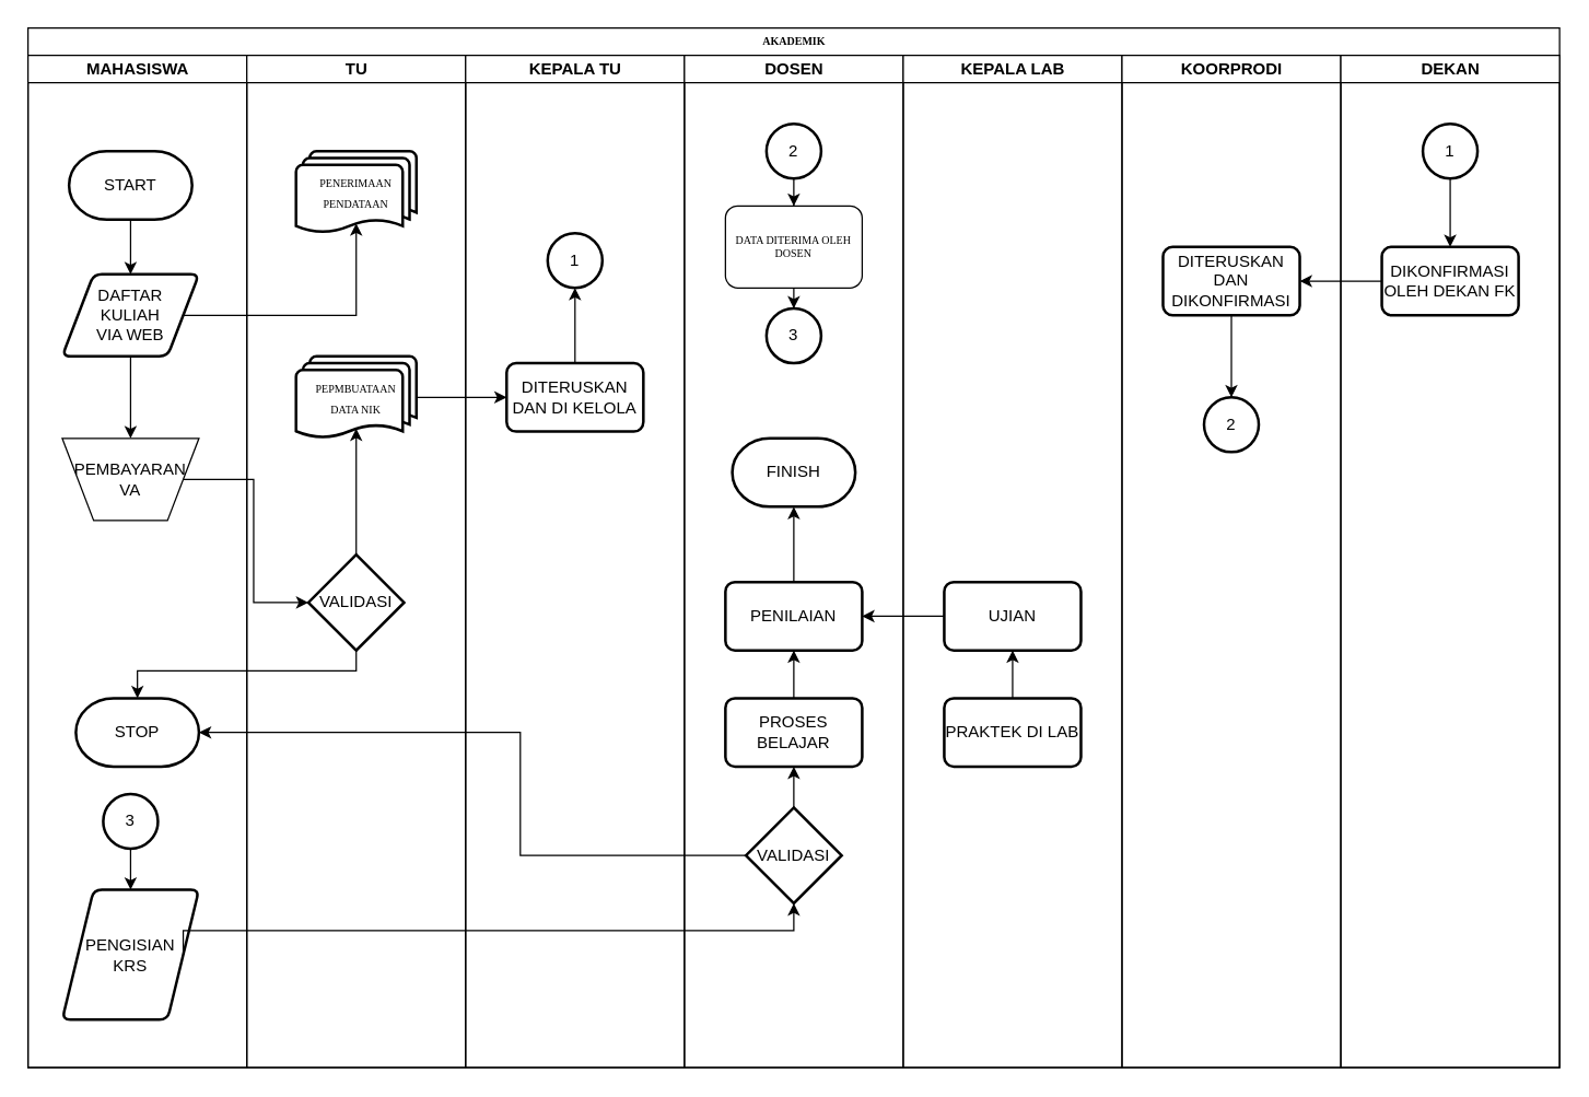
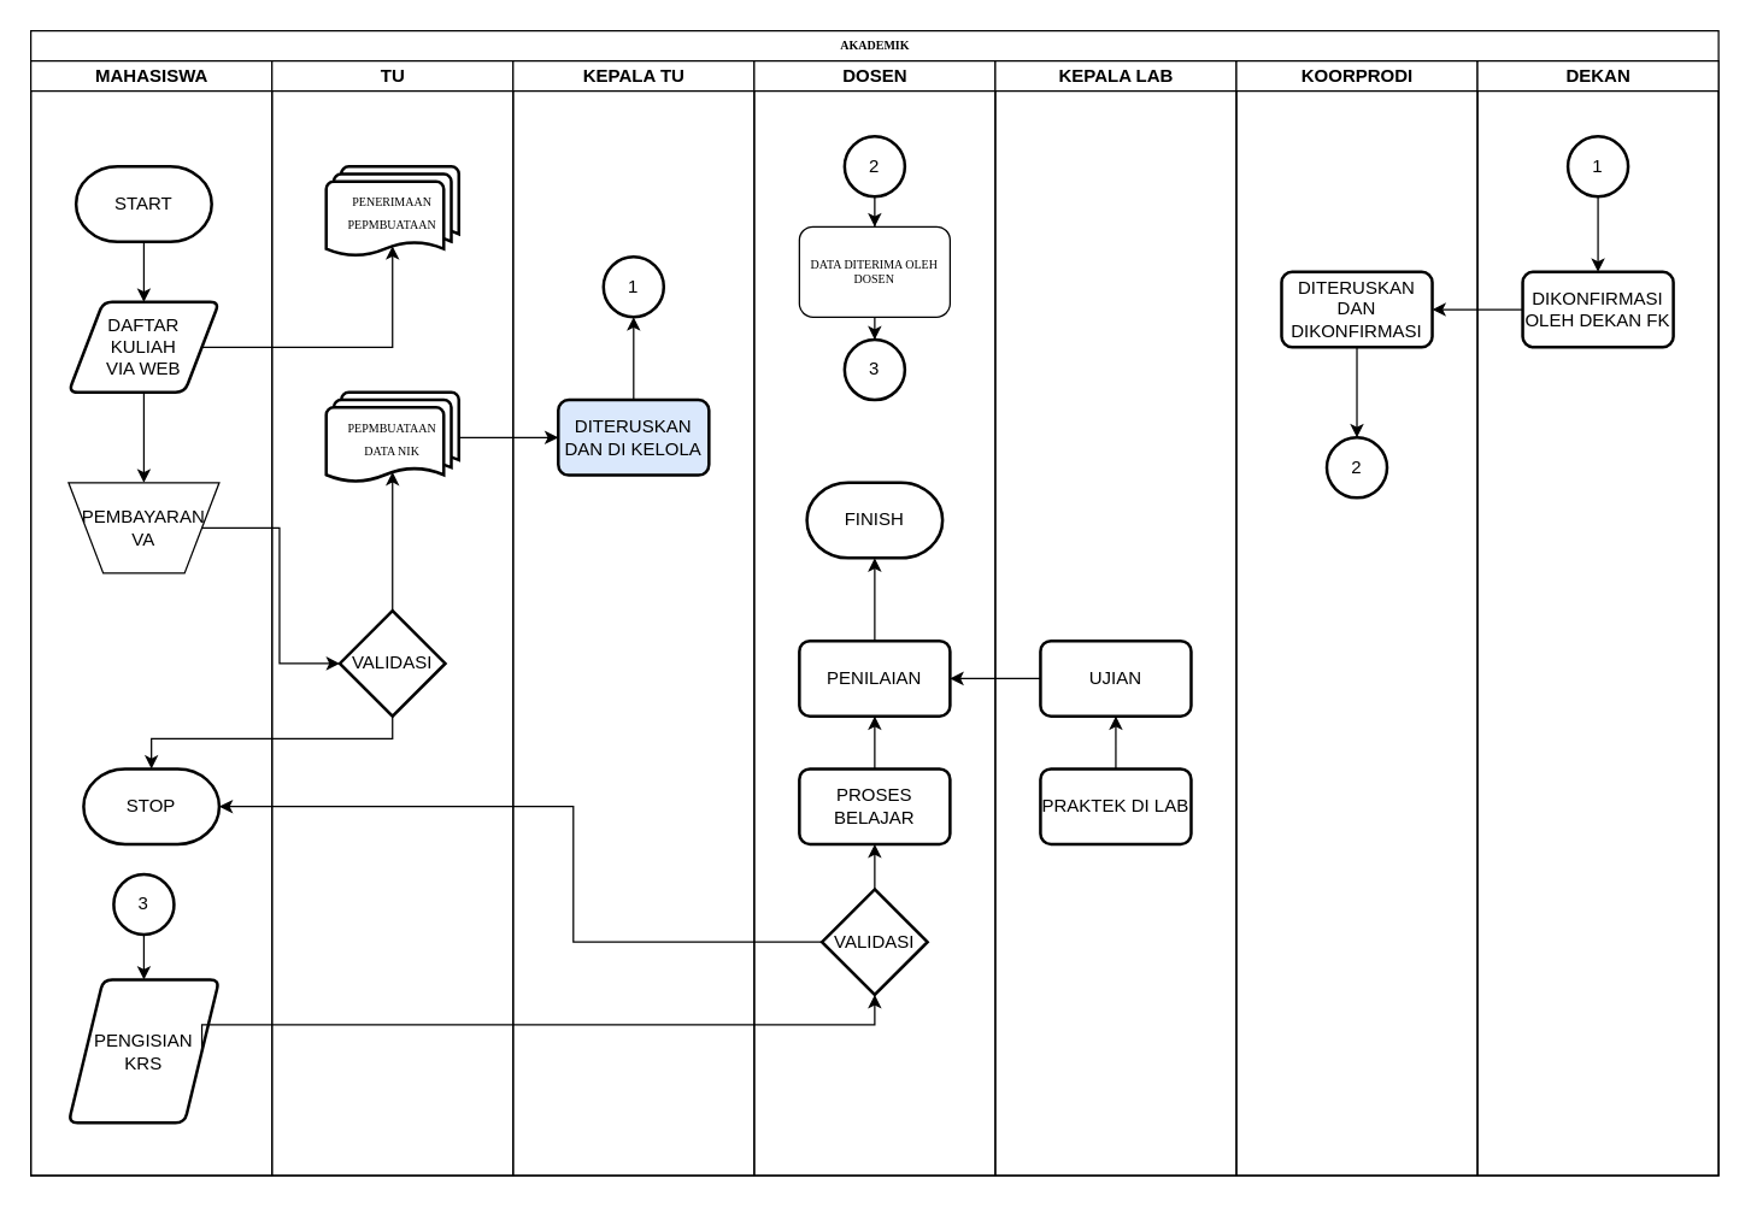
- <mxCell id="16" value="&lt;span style=&quot;font-family: &amp;#34;verdana&amp;#34; ; font-size: 8px&quot;&gt;PENERIMAAN PENDATAAN&lt;/span&gt;" style="strokeWidth=2;html=1;shape=mxgraph.flowchart.multi-document;whiteSpace=wrap;" vertex="1" parent="13"><mxGeometry x="36" y="70" width="88" height="60" as="geometry" /></mxCell>
+ <mxCell id="16" value="&lt;span style=&quot;font-family: &amp;#34;verdana&amp;#34; ; font-size: 8px&quot;&gt;PENERIMAAN PEPMBUATAAN&lt;/span&gt;" style="strokeWidth=2;html=1;shape=mxgraph.flowchart.multi-document;whiteSpace=wrap;" vertex="1" parent="13"><mxGeometry x="36" y="70" width="88" height="60" as="geometry" /></mxCell>
- <mxCell id="20" value="DITERUSKAN DAN DI KELOLA" style="rounded=1;whiteSpace=wrap;html=1;absoluteArcSize=1;arcSize=14;strokeWidth=2;" vertex="1" parent="18"><mxGeometry x="30" y="225" width="100" height="50" as="geometry" /></mxCell>
+ <mxCell id="20" value="DITERUSKAN DAN DI KELOLA" style="rounded=1;whiteSpace=wrap;html=1;absoluteArcSize=1;arcSize=14;strokeWidth=2;fillColor=#dae8fc;" vertex="1" parent="18"><mxGeometry x="30" y="225" width="100" height="50" as="geometry" /></mxCell>
